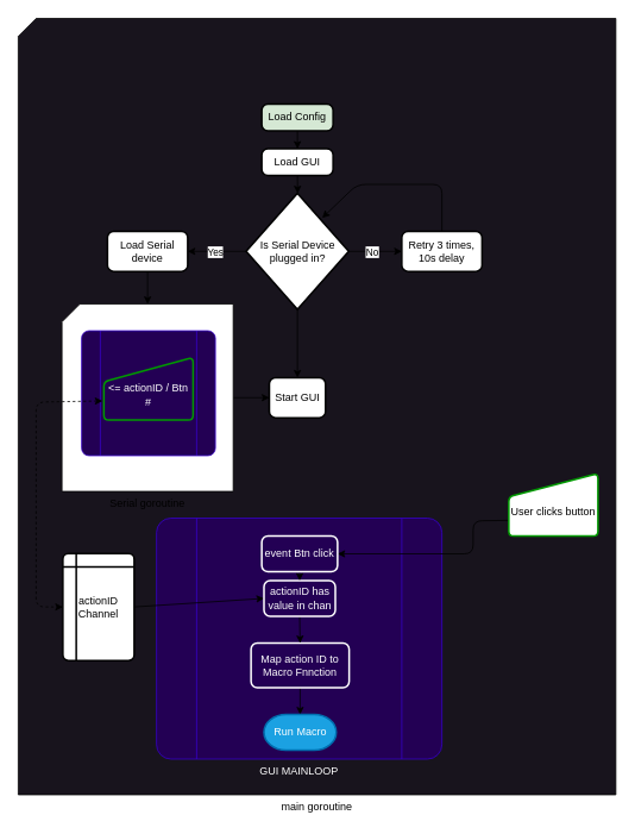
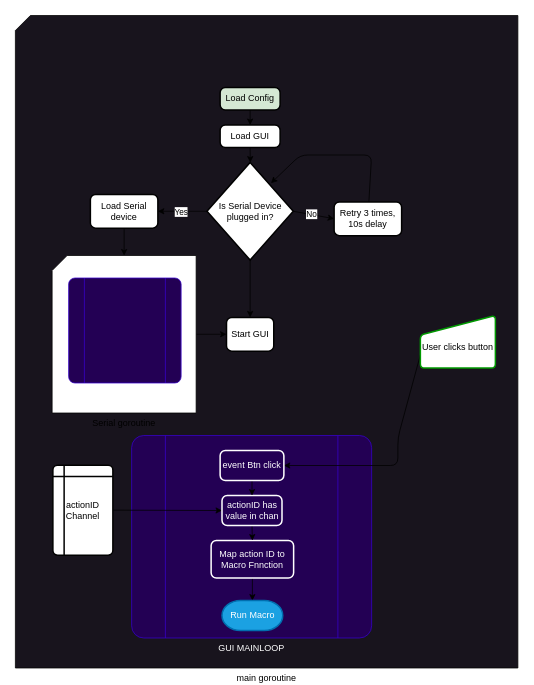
- <mxCell id="12" value="Retry 3 times, 10s delay" style="rounded=1;whiteSpace=wrap;html=1;absoluteArcSize=1;arcSize=14;strokeWidth=2;" parent="1" vertex="1"><mxGeometry x="450" y="258.5" width="90" height="45" as="geometry" /></mxCell>
+ <mxCell id="12" value="Retry 3 times, 10s delay" style="rounded=1;whiteSpace=wrap;html=1;absoluteArcSize=1;arcSize=14;strokeWidth=2;" parent="1" vertex="1"><mxGeometry x="445" y="268.5" width="90" height="45" as="geometry" /></mxCell>
- <mxCell id="25" value="&lt;br&gt;&amp;lt;= actionID / Btn #" style="html=1;strokeWidth=2;shape=manualInput;whiteSpace=wrap;rounded=1;size=27;arcSize=11;strokeColor=#009900;fontColor=#FFFFFF;fillColor=#230054;" parent="1" vertex="1"><mxGeometry x="116" y="400" width="100" height="70" as="geometry" /></mxCell>
- <mxCell id="24" style="edgeStyle=none;html=1;exitX=-0.016;exitY=0.695;exitDx=0;exitDy=0;entryX=0;entryY=0.5;entryDx=0;entryDy=0;fontColor=#FFFFFF;exitPerimeter=0;dashed=1;startArrow=classic;startFill=1;" parent="1" source="25" target="22" edge="1"><mxGeometry relative="1" as="geometry"><Array as="points"><mxPoint x="40" y="450" /><mxPoint x="40" y="679.5" /></Array><mxPoint x="135.1" y="422.9" as="sourcePoint" /></mxGeometry></mxCell>
- <mxCell id="17" value="&lt;br&gt;User clicks button" style="html=1;strokeWidth=2;shape=manualInput;whiteSpace=wrap;rounded=1;size=26;arcSize=11;strokeColor=#009900;" parent="1" vertex="1"><mxGeometry x="570" y="530" width="100" height="70" as="geometry" /></mxCell>
+ <mxCell id="17" value="&lt;br&gt;User clicks button" style="html=1;strokeWidth=2;shape=manualInput;whiteSpace=wrap;rounded=1;size=26;arcSize=11;strokeColor=#009900;" parent="1" vertex="1"><mxGeometry x="560" y="420" width="100" height="70" as="geometry" /></mxCell>
- <mxCell id="27" value="actionID has value in chan" style="rounded=1;whiteSpace=wrap;html=1;absoluteArcSize=1;arcSize=14;strokeWidth=2;strokeColor=#FFFFFF;fontColor=#FFFFFF;fillColor=#230054;" parent="1" vertex="1"><mxGeometry x="295.5" y="650" width="80" height="40" as="geometry" /></mxCell>
+ <mxCell id="27" value="actionID has value in chan" style="rounded=1;whiteSpace=wrap;html=1;absoluteArcSize=1;arcSize=14;strokeWidth=2;strokeColor=#FFFFFF;fontColor=#FFFFFF;fillColor=#230054;" parent="1" vertex="1"><mxGeometry x="295.5" y="660" width="80" height="40" as="geometry" /></mxCell>
